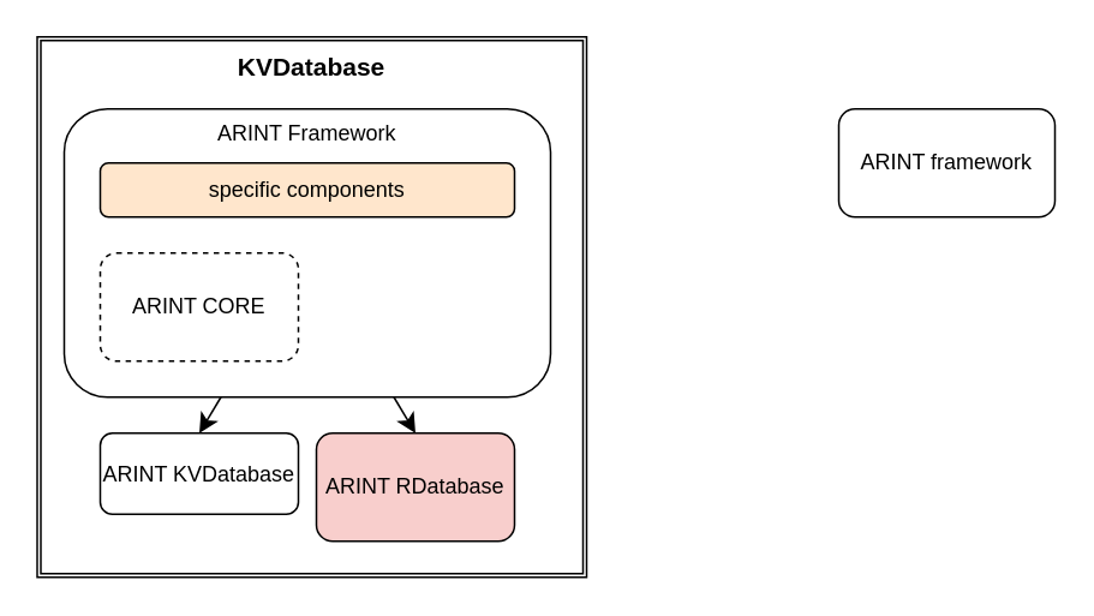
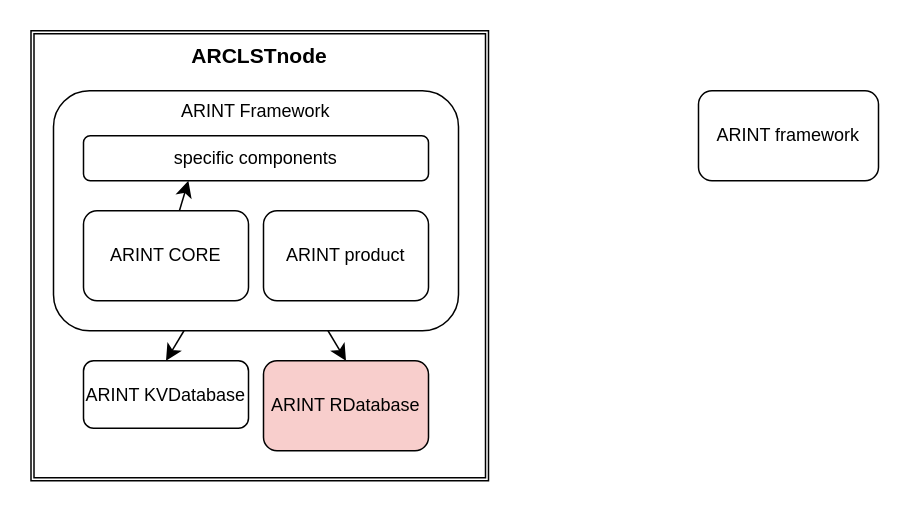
- <mxCell id="2" value="KVDatabase" style="shape=ext;double=1;rounded=0;whiteSpace=wrap;html=1;align=center;verticalAlign=top;fontStyle=1;fontSize=14;" parent="1" vertex="1"><mxGeometry x="20" y="20" width="305" height="300" as="geometry" /></mxCell>
+ <mxCell id="2" value="ARCLSTnode" style="shape=ext;double=1;rounded=0;whiteSpace=wrap;html=1;align=center;verticalAlign=top;fontStyle=1;fontSize=14;" parent="1" vertex="1"><mxGeometry x="20" y="20" width="305" height="300" as="geometry" /></mxCell>
- <mxCell id="12" value="specific components" style="rounded=1;whiteSpace=wrap;html=1;fillColor=#ffe6cc;" vertex="1" parent="1"><mxGeometry x="55" y="90" width="230" height="30" as="geometry" /></mxCell>
+ <mxCell id="12" value="specific components" style="rounded=1;whiteSpace=wrap;html=1;" vertex="1" parent="1"><mxGeometry x="55" y="90" width="230" height="30" as="geometry" /></mxCell>
+ <mxCell id="7" style="edgeStyle=none;curved=1;rounded=0;orthogonalLoop=1;jettySize=auto;html=1;fontSize=12;startSize=8;endSize=8;entryX=0.304;entryY=1;entryDx=0;entryDy=0;entryPerimeter=0;" edge="1" parent="1" source="8" target="12"><mxGeometry relative="1" as="geometry" /></mxCell>
- <mxCell id="8" value="ARINT CORE" style="rounded=1;whiteSpace=wrap;html=1;dashed=1;" parent="1" vertex="1"><mxGeometry x="55" y="140" width="110" height="60" as="geometry" /></mxCell>
+ <mxCell id="8" value="ARINT CORE" style="rounded=1;whiteSpace=wrap;html=1;" parent="1" vertex="1"><mxGeometry x="55" y="140" width="110" height="60" as="geometry" /></mxCell>
+ <mxCell id="11" value="ARINT product" style="rounded=1;whiteSpace=wrap;html=1;" vertex="1" parent="1"><mxGeometry x="175" y="140" width="110" height="60" as="geometry" /></mxCell>
